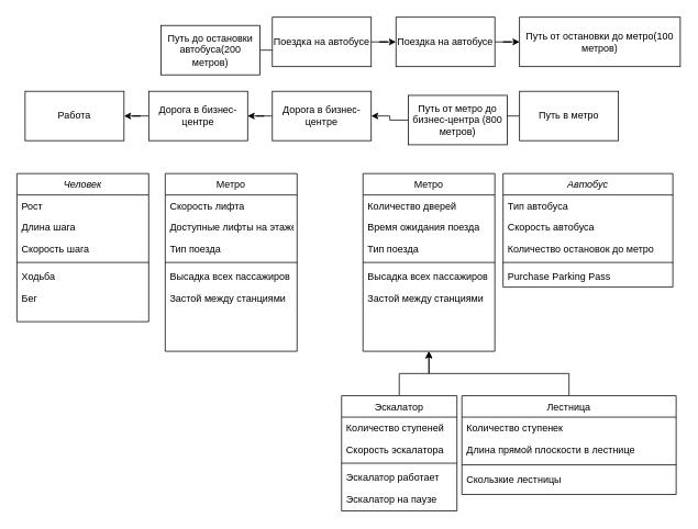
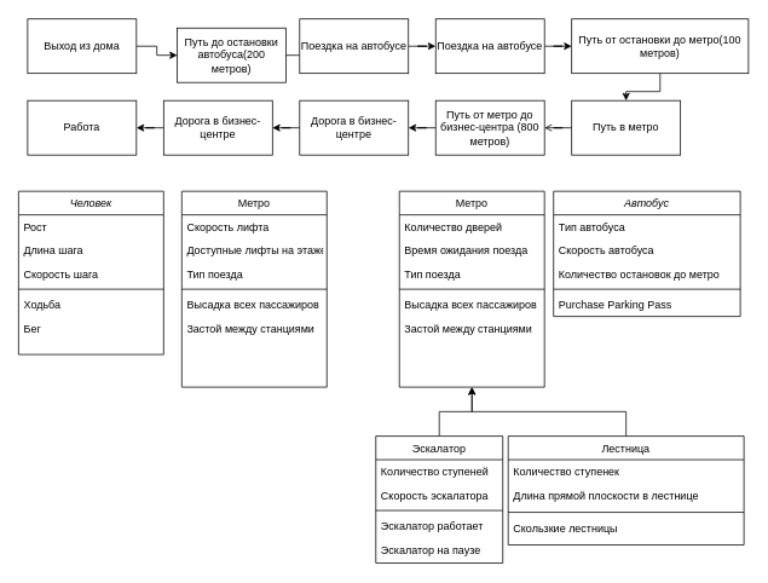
+ <mxCell id="36" value="Выход из дома" style="rounded=0;whiteSpace=wrap;html=1;" vertex="1" parent="1"><mxGeometry x="30" y="20" width="120" height="60" as="geometry" /></mxCell>
+ <mxCell id="35" style="edgeStyle=orthogonalEdgeStyle;rounded=0;orthogonalLoop=1;jettySize=auto;html=1;entryX=0;entryY=0.5;entryDx=0;entryDy=0;" edge="1" parent="1" source="36" target="38"><mxGeometry relative="1" as="geometry" /></mxCell>
+ <mxCell id="43" style="edgeStyle=orthogonalEdgeStyle;rounded=0;orthogonalLoop=1;jettySize=auto;html=1;" edge="1" parent="1" source="44" target="46"><mxGeometry relative="1" as="geometry" /></mxCell>
- <mxCell id="48" value="Путь от метро до бизнес-центра (800 метров)" style="rounded=0;whiteSpace=wrap;html=1;" vertex="1" parent="1"><mxGeometry x="495" y="115" width="120" height="60" as="geometry" /></mxCell>
+ <mxCell id="48" value="Путь от метро до бизнес-центра (800 метров)" style="rounded=0;whiteSpace=wrap;html=1;" vertex="1" parent="1"><mxGeometry x="480" y="110" width="120" height="60" as="geometry" /></mxCell>
